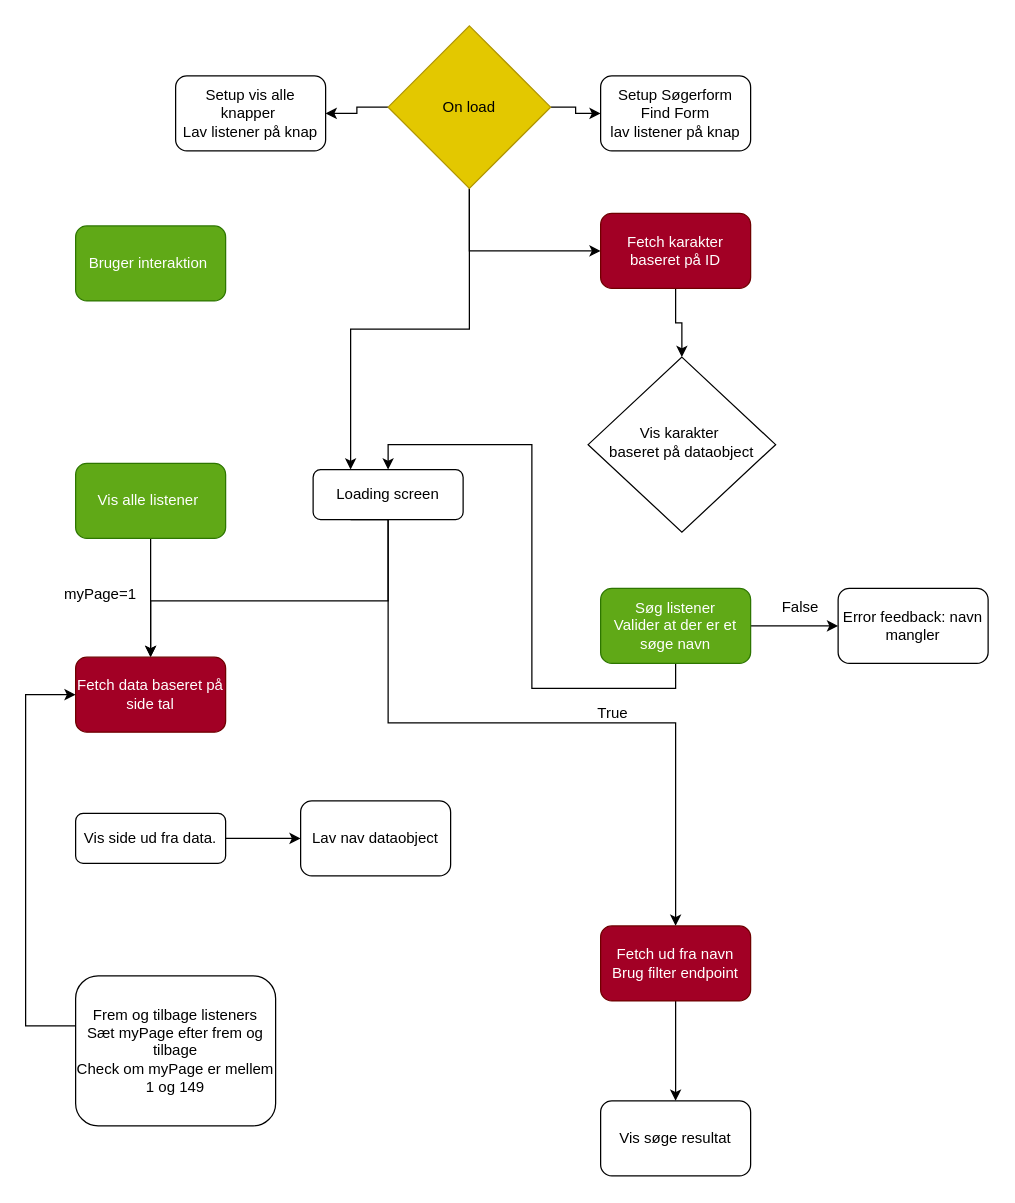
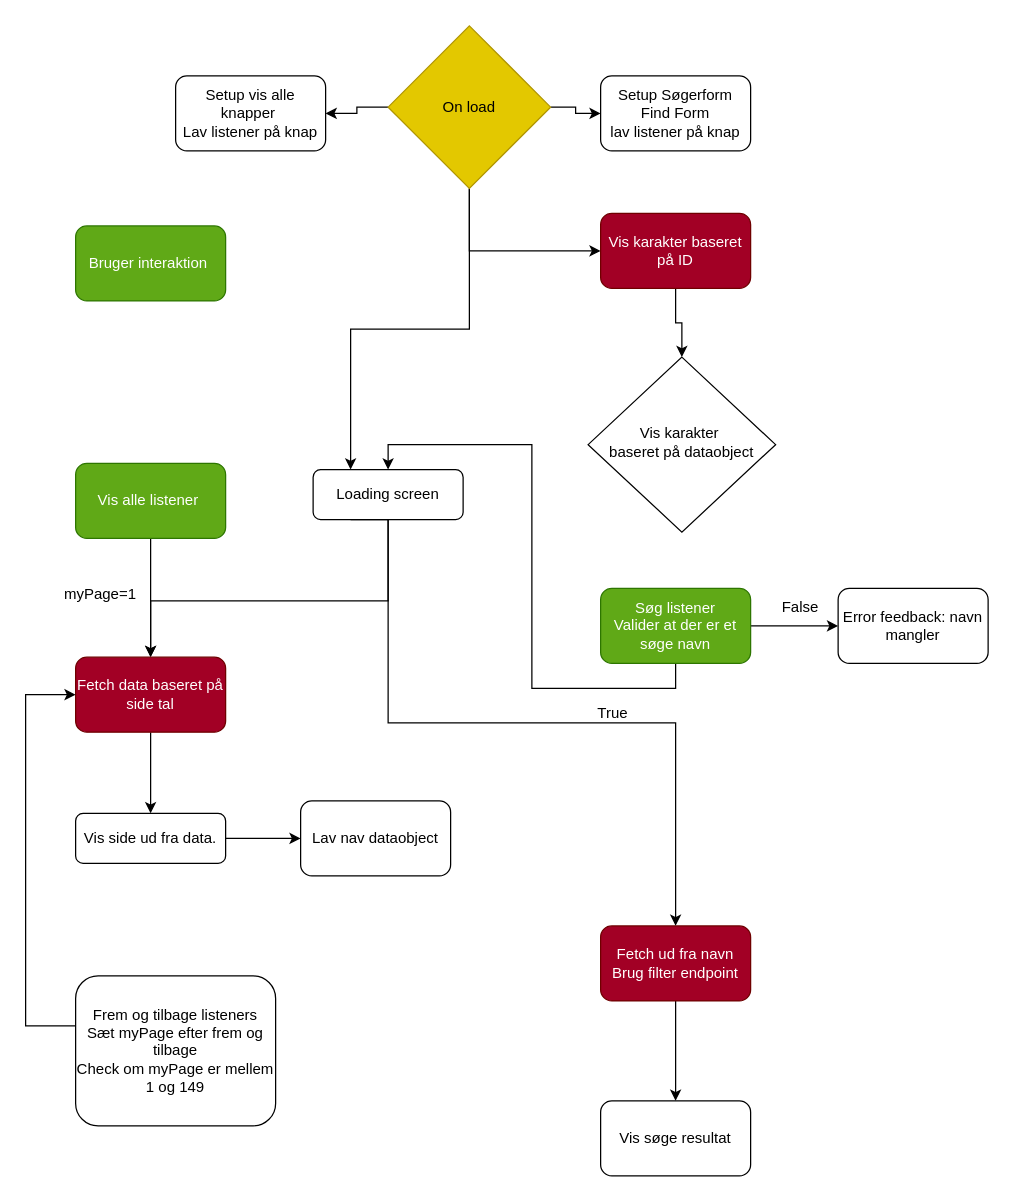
- <mxCell id="11" value="Fetch karakter baseret på ID" style="rounded=1;whiteSpace=wrap;html=1;fillColor=#a20025;fontColor=#ffffff;strokeColor=#6F0000;" vertex="1" parent="1"><mxGeometry x="480" y="170" width="120" height="60" as="geometry" /></mxCell>
+ <mxCell id="11" value="Vis karakter baseret på ID" style="rounded=1;whiteSpace=wrap;html=1;fillColor=#a20025;fontColor=#ffffff;strokeColor=#6F0000;" vertex="1" parent="1"><mxGeometry x="480" y="170" width="120" height="60" as="geometry" /></mxCell>
+ <mxCell id="28" style="edgeStyle=orthogonalEdgeStyle;rounded=0;orthogonalLoop=1;jettySize=auto;html=1;exitX=0.5;exitY=1;exitDx=0;exitDy=0;entryX=0.5;entryY=0;entryDx=0;entryDy=0;" edge="1" parent="1" source="29" target="4"><mxGeometry relative="1" as="geometry" /></mxCell>
